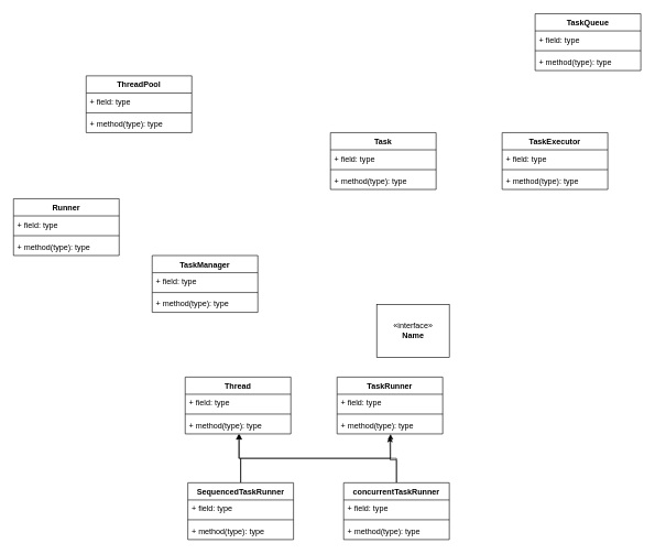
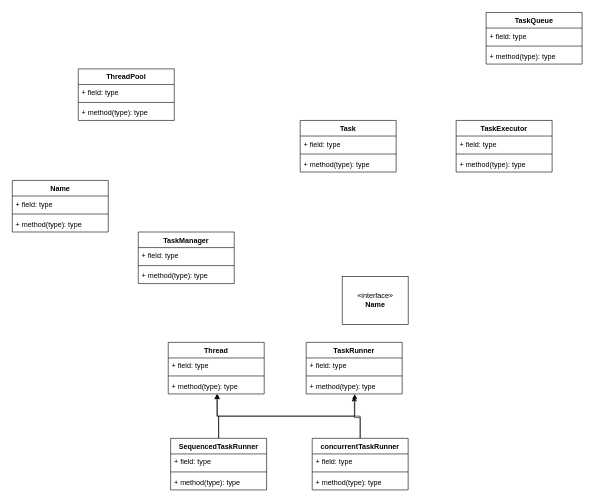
- <mxCell id="2" value="Runner" style="swimlane;fontStyle=1;align=center;verticalAlign=top;childLayout=stackLayout;horizontal=1;startSize=26;horizontalStack=0;resizeParent=1;resizeParentMax=0;resizeLast=0;collapsible=1;marginBottom=0;" parent="1" vertex="1"><mxGeometry x="20" y="300" width="160" height="86" as="geometry" /></mxCell>
+ <mxCell id="2" value="Name" style="swimlane;fontStyle=1;align=center;verticalAlign=top;childLayout=stackLayout;horizontal=1;startSize=26;horizontalStack=0;resizeParent=1;resizeParentMax=0;resizeLast=0;collapsible=1;marginBottom=0;" parent="1" vertex="1"><mxGeometry x="20" y="300" width="160" height="86" as="geometry" /></mxCell>
